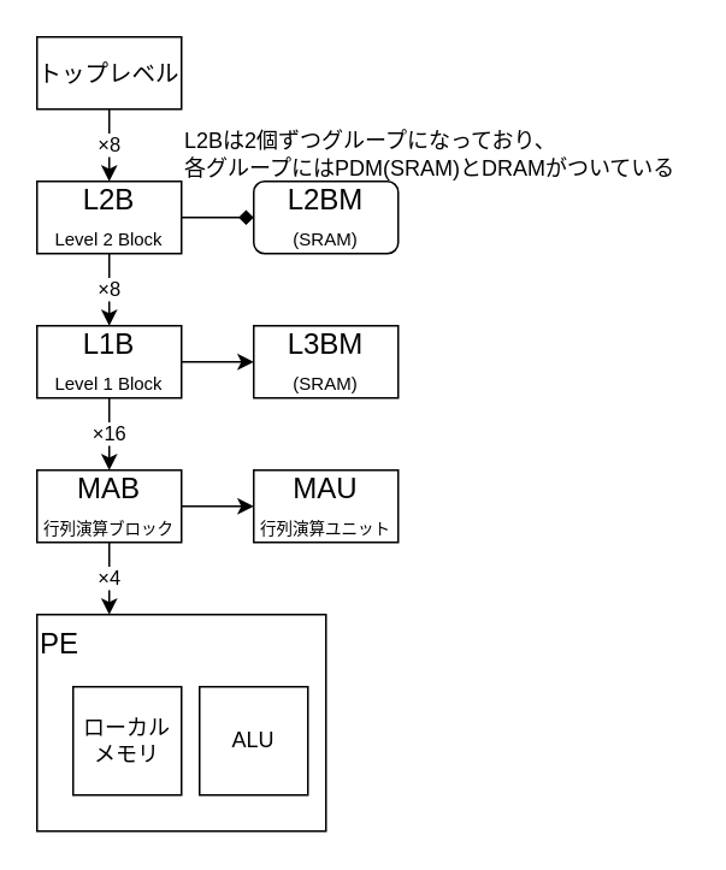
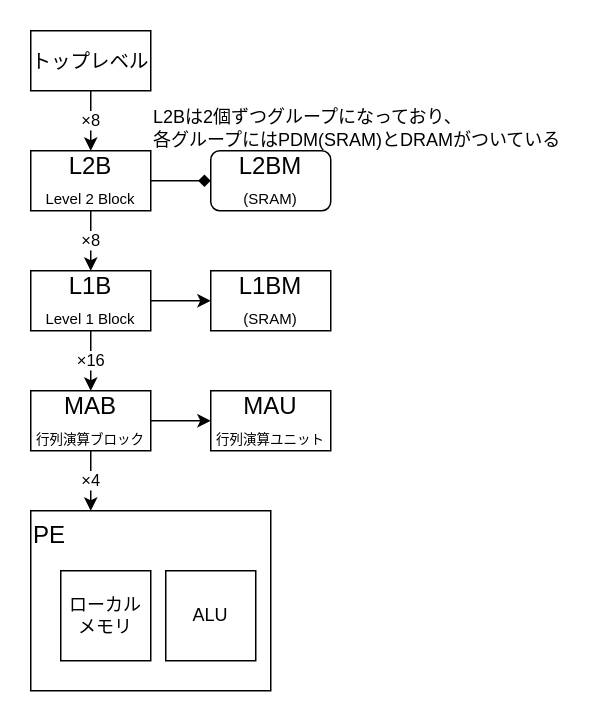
- <mxCell id="13" value="L3BM&lt;div&gt;&lt;font style=&quot;font-size: 10px;&quot;&gt;(SRAM)&lt;/font&gt;&lt;/div&gt;" style="rounded=0;whiteSpace=wrap;html=1;fontSize=16;" vertex="1" parent="1"><mxGeometry x="140" y="180" width="80" height="40" as="geometry" /></mxCell>
+ <mxCell id="13" value="L1BM&lt;div&gt;&lt;font style=&quot;font-size: 10px;&quot;&gt;(SRAM)&lt;/font&gt;&lt;/div&gt;" style="rounded=0;whiteSpace=wrap;html=1;fontSize=16;" vertex="1" parent="1"><mxGeometry x="140" y="180" width="80" height="40" as="geometry" /></mxCell>
